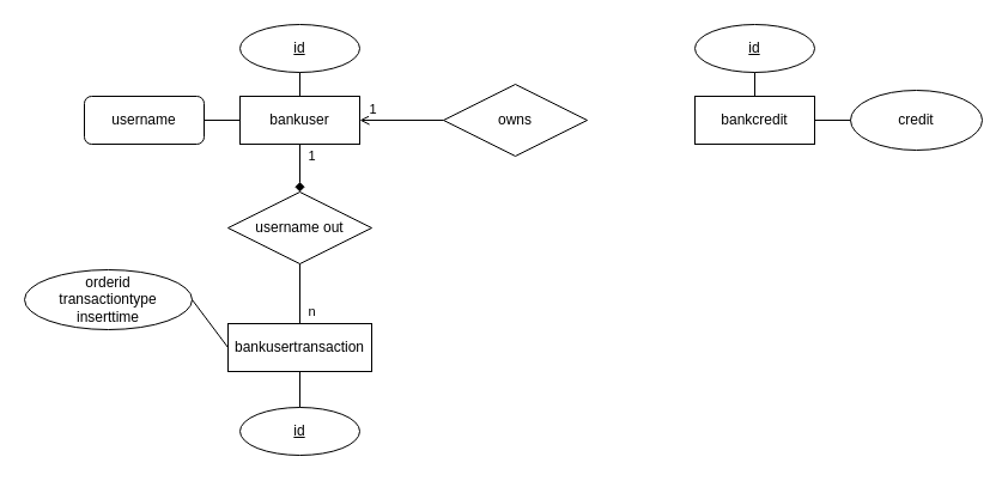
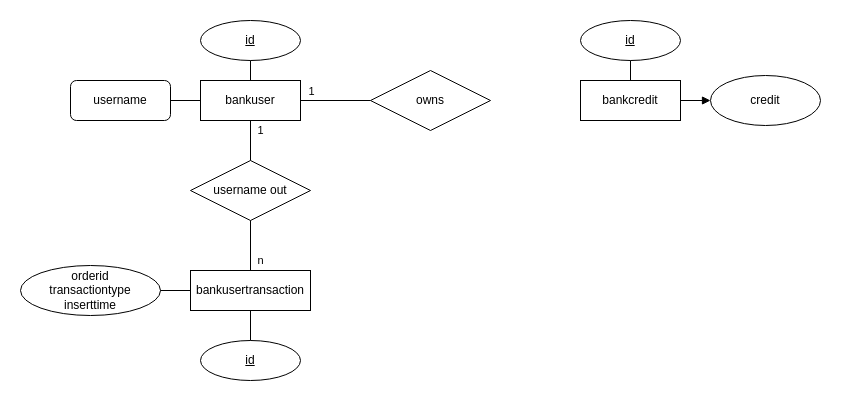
- <mxCell id="7" value="" style="endArrow=open;html=1;rounded=0;exitX=0;exitY=0.5;exitDx=0;exitDy=0;entryX=1;entryY=0.5;entryDx=0;entryDy=0;" edge="1" parent="1" source="6" target="2"><mxGeometry relative="1" as="geometry"><mxPoint x="414" y="330" as="sourcePoint" /><mxPoint x="330" y="330" as="targetPoint" /></mxGeometry></mxCell>
+ <mxCell id="7" value="" style="endArrow=none;html=1;rounded=0;exitX=0;exitY=0.5;exitDx=0;exitDy=0;entryX=1;entryY=0.5;entryDx=0;entryDy=0;" edge="1" parent="1" source="6" target="2"><mxGeometry relative="1" as="geometry"><mxPoint x="414" y="330" as="sourcePoint" /><mxPoint x="330" y="330" as="targetPoint" /></mxGeometry></mxCell>
- <mxCell id="13" value="" style="endArrow=none;html=1;rounded=0;exitX=1;exitY=0.5;exitDx=0;exitDy=0;entryX=0;entryY=0.5;entryDx=0;entryDy=0;" edge="1" parent="1" source="5" target="10"><mxGeometry relative="1" as="geometry"><mxPoint x="320" y="190" as="sourcePoint" /><mxPoint x="320" y="240" as="targetPoint" /></mxGeometry></mxCell>
+ <mxCell id="13" value="" style="endArrow=block;html=1;rounded=0;exitX=1;exitY=0.5;exitDx=0;exitDy=0;entryX=0;entryY=0.5;entryDx=0;entryDy=0;" edge="1" parent="1" source="5" target="10"><mxGeometry relative="1" as="geometry"><mxPoint x="320" y="190" as="sourcePoint" /><mxPoint x="320" y="240" as="targetPoint" /></mxGeometry></mxCell>
- <mxCell id="21" value="1" style="endArrow=diamond;html=1;rounded=0;exitX=0.5;exitY=1;exitDx=0;exitDy=0;entryX=0.5;entryY=0;entryDx=0;entryDy=0;" edge="1" parent="1" source="2" target="16"><mxGeometry x="-0.5" y="10" relative="1" as="geometry"><mxPoint x="200" y="130" as="sourcePoint" /><mxPoint x="230" y="130" as="targetPoint" /><mxPoint as="offset" /></mxGeometry></mxCell>
+ <mxCell id="21" value="1" style="endArrow=none;html=1;rounded=0;exitX=0.5;exitY=1;exitDx=0;exitDy=0;entryX=0.5;entryY=0;entryDx=0;entryDy=0;" edge="1" parent="1" source="2" target="16"><mxGeometry x="-0.5" y="10" relative="1" as="geometry"><mxPoint x="200" y="130" as="sourcePoint" /><mxPoint x="230" y="130" as="targetPoint" /><mxPoint as="offset" /></mxGeometry></mxCell>
- <mxCell id="18" value="orderid&lt;br&gt;transactiontype&lt;br&gt;inserttime" style="ellipse;whiteSpace=wrap;html=1;align=center;" vertex="1" parent="1"><mxGeometry x="20" y="225" width="140" height="50" as="geometry" /></mxCell>
+ <mxCell id="18" value="orderid&lt;br&gt;transactiontype&lt;br&gt;inserttime" style="ellipse;whiteSpace=wrap;html=1;align=center;" vertex="1" parent="1"><mxGeometry x="20" y="265" width="140" height="50" as="geometry" /></mxCell>
